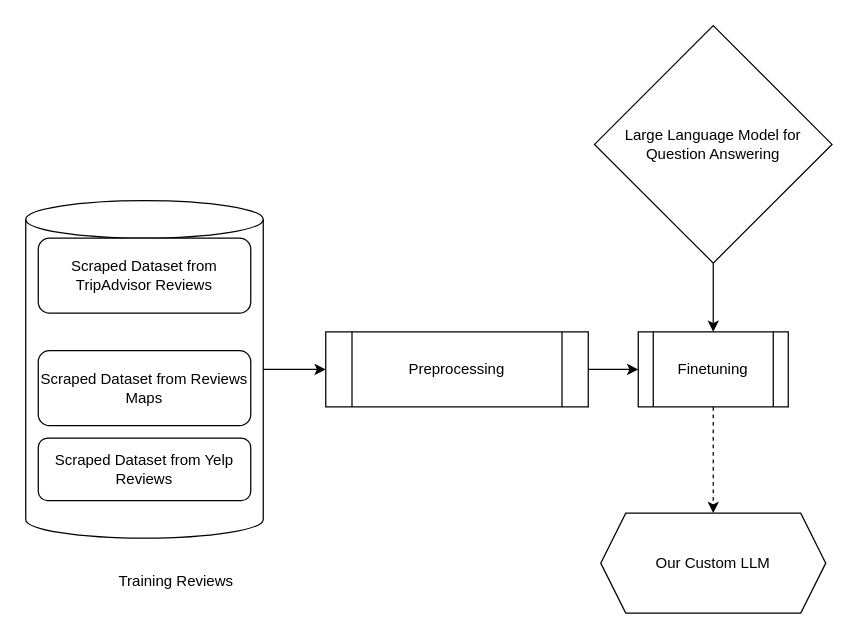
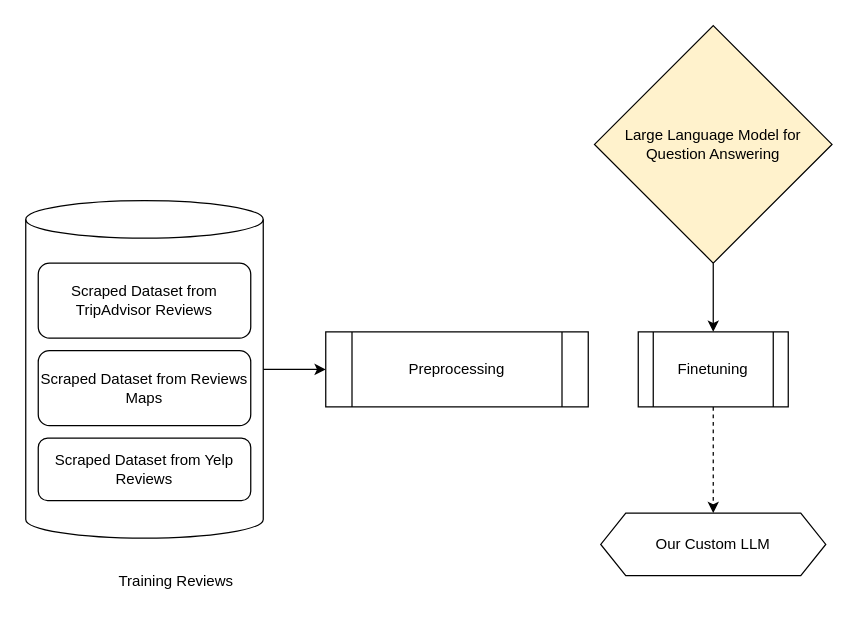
- <mxCell id="11" value="Large Language Model for Question Answering" style="rhombus;whiteSpace=wrap;html=1;" vertex="1" parent="1"><mxGeometry x="475" y="20" width="190" height="190" as="geometry" /></mxCell>
+ <mxCell id="11" value="Large Language Model for Question Answering" style="rhombus;whiteSpace=wrap;html=1;fillColor=#fff2cc;" vertex="1" parent="1"><mxGeometry x="475" y="20" width="190" height="190" as="geometry" /></mxCell>
- <mxCell id="4" value="Scraped Dataset from TripAdvisor Reviews" style="rounded=1;whiteSpace=wrap;html=1;" vertex="1" parent="1"><mxGeometry x="30" y="190" width="170" height="60" as="geometry" /></mxCell>
+ <mxCell id="4" value="Scraped Dataset from TripAdvisor Reviews" style="rounded=1;whiteSpace=wrap;html=1;" vertex="1" parent="1"><mxGeometry x="30" y="210" width="170" height="60" as="geometry" /></mxCell>
- <mxCell id="8" value="" style="edgeStyle=orthogonalEdgeStyle;rounded=0;orthogonalLoop=1;jettySize=auto;html=1;" edge="1" parent="1" source="9" target="14"><mxGeometry relative="1" as="geometry" /></mxCell>
- <mxCell id="12" value="Our Custom LLM" style="shape=hexagon;perimeter=hexagonPerimeter2;whiteSpace=wrap;html=1;fixedSize=1;" vertex="1" parent="1"><mxGeometry x="480" y="410" width="180" height="80" as="geometry" /></mxCell>
+ <mxCell id="12" value="Our Custom LLM" style="shape=hexagon;perimeter=hexagonPerimeter2;whiteSpace=wrap;html=1;fixedSize=1;" vertex="1" parent="1"><mxGeometry x="480" y="410" width="180" height="50" as="geometry" /></mxCell>
